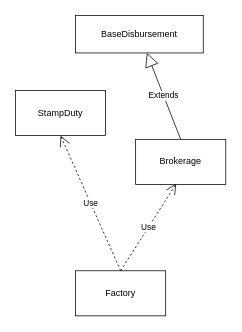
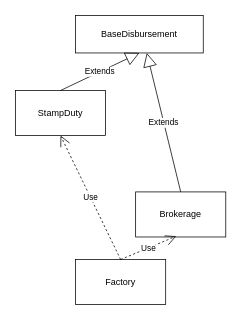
+ <mxCell id="5" value="Extends" style="endArrow=block;endSize=16;endFill=0;html=1;rounded=0;exitX=0.5;exitY=0;exitDx=0;exitDy=0;entryX=0.5;entryY=1;entryDx=0;entryDy=0;" edge="1" parent="1" source="3" target="2"><mxGeometry width="160" relative="1" as="geometry"><mxPoint x="110" y="160" as="sourcePoint" /><mxPoint x="270" y="160" as="targetPoint" /></mxGeometry></mxCell>
- <mxCell id="6" value="Brokerage" style="whiteSpace=wrap;html=1;rounded=0;" vertex="1" parent="1"><mxGeometry x="180" y="185" width="120" height="60" as="geometry" /></mxCell>
+ <mxCell id="6" value="Brokerage" style="whiteSpace=wrap;html=1;rounded=0;" vertex="1" parent="1"><mxGeometry x="180" y="255" width="120" height="60" as="geometry" /></mxCell>
- <mxCell id="4" value="Factory" style="whiteSpace=wrap;html=1;rounded=0;" vertex="1" parent="1"><mxGeometry x="100" y="360" width="120" height="60" as="geometry" /></mxCell>
+ <mxCell id="4" value="Factory" style="whiteSpace=wrap;html=1;rounded=0;" vertex="1" parent="1"><mxGeometry x="100" y="345" width="120" height="60" as="geometry" /></mxCell>
